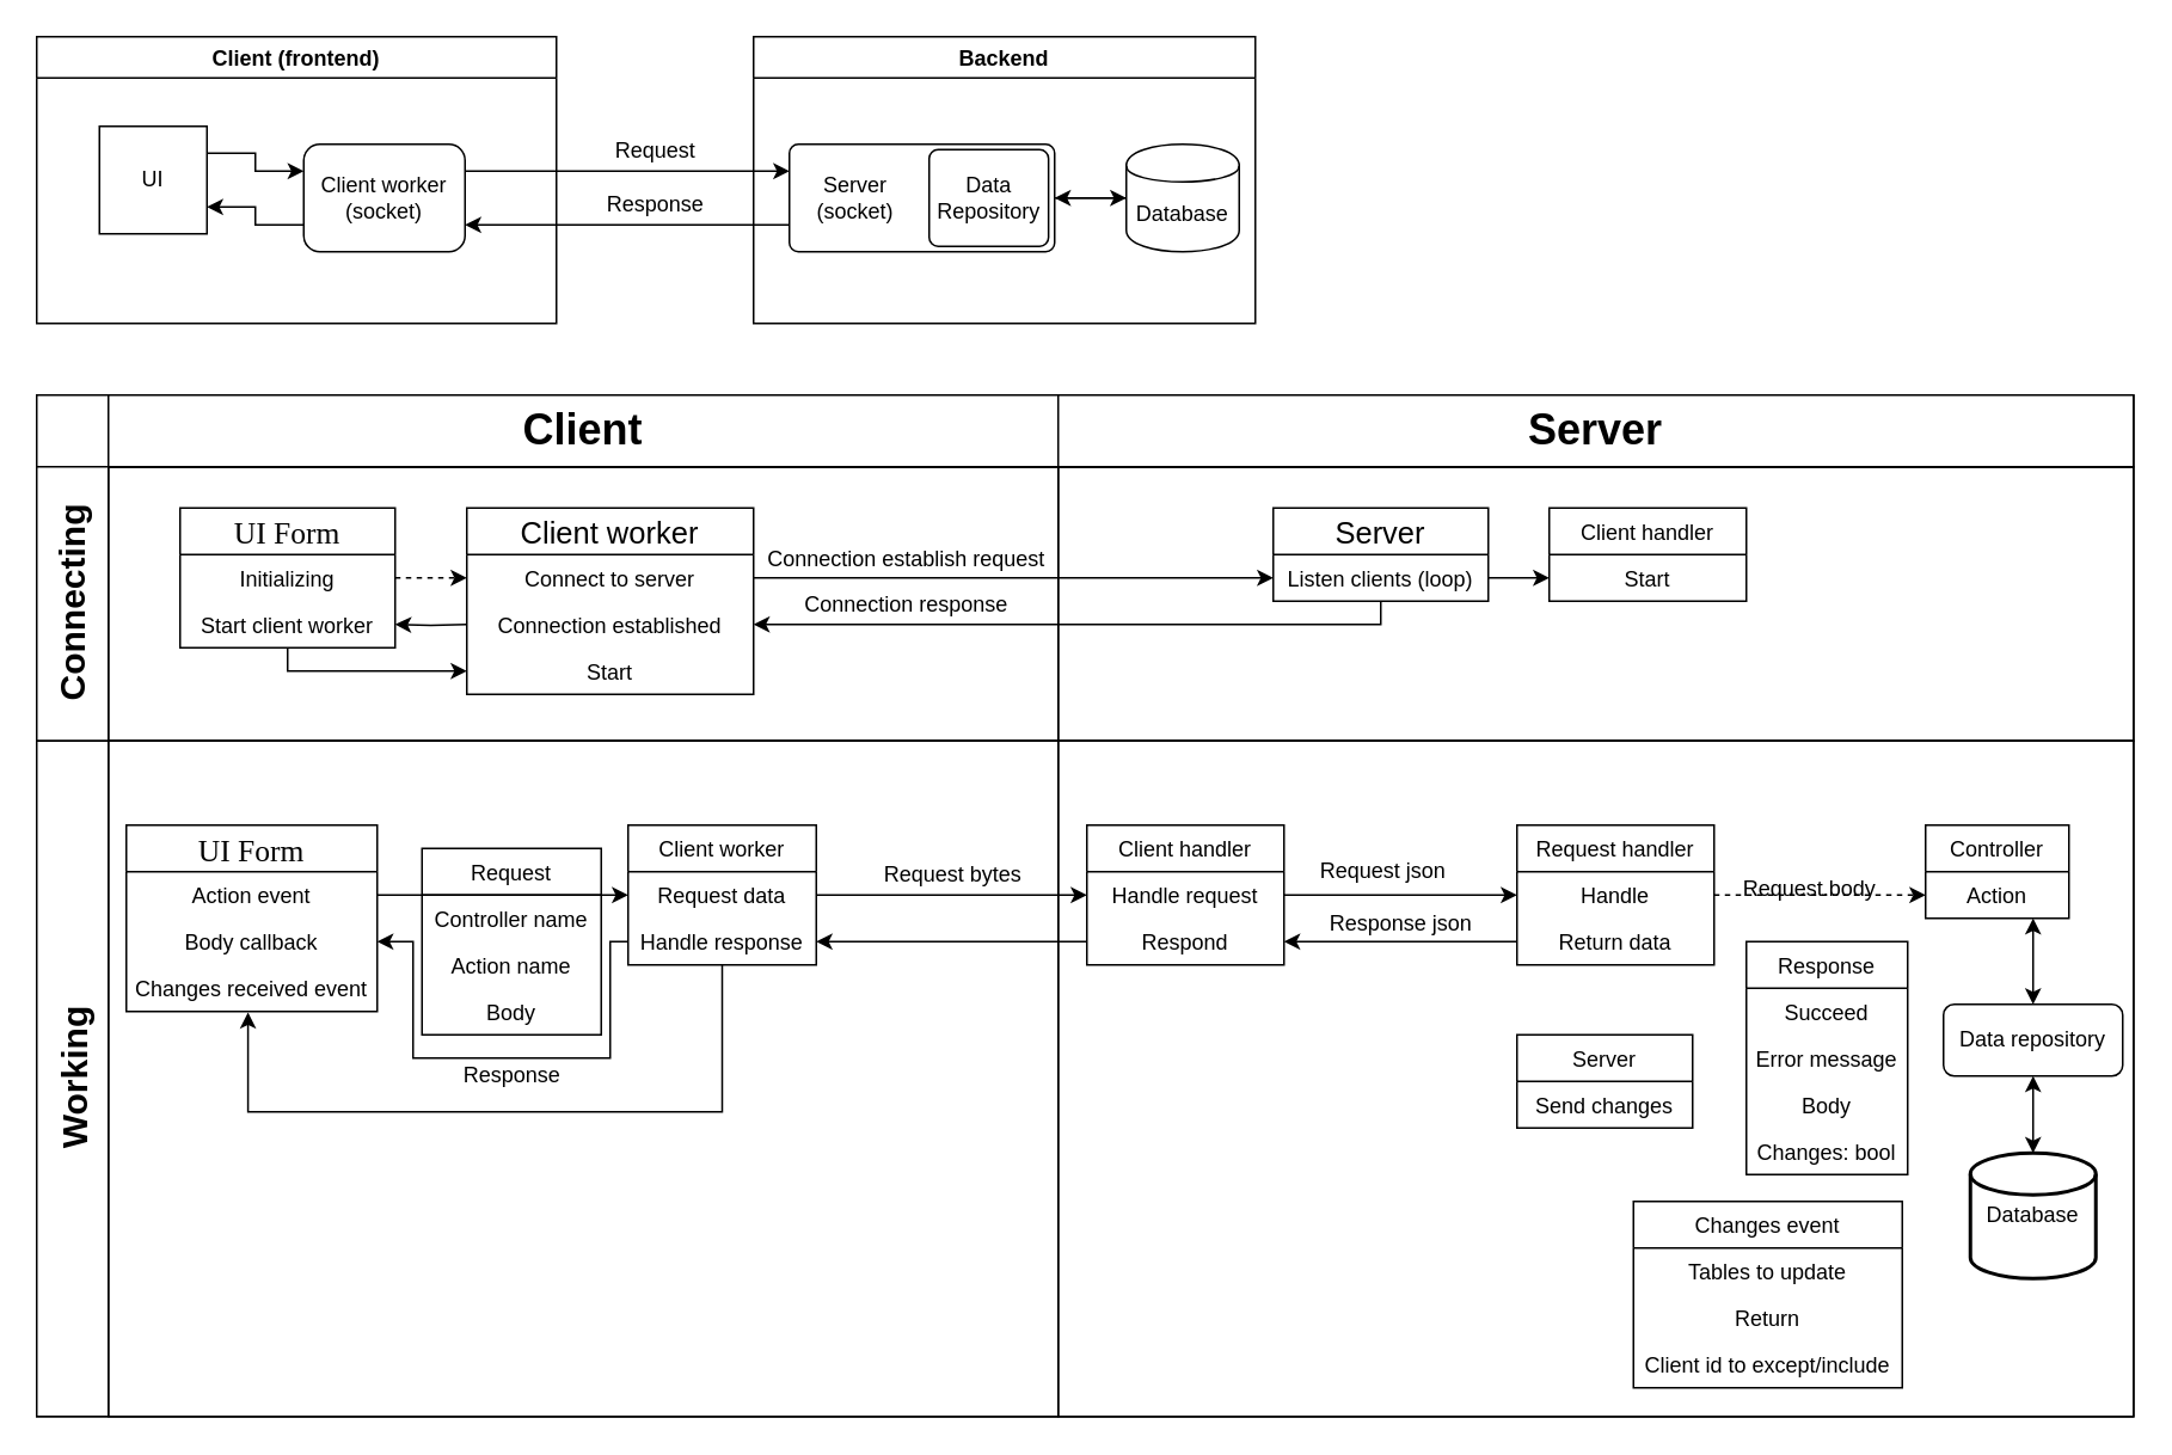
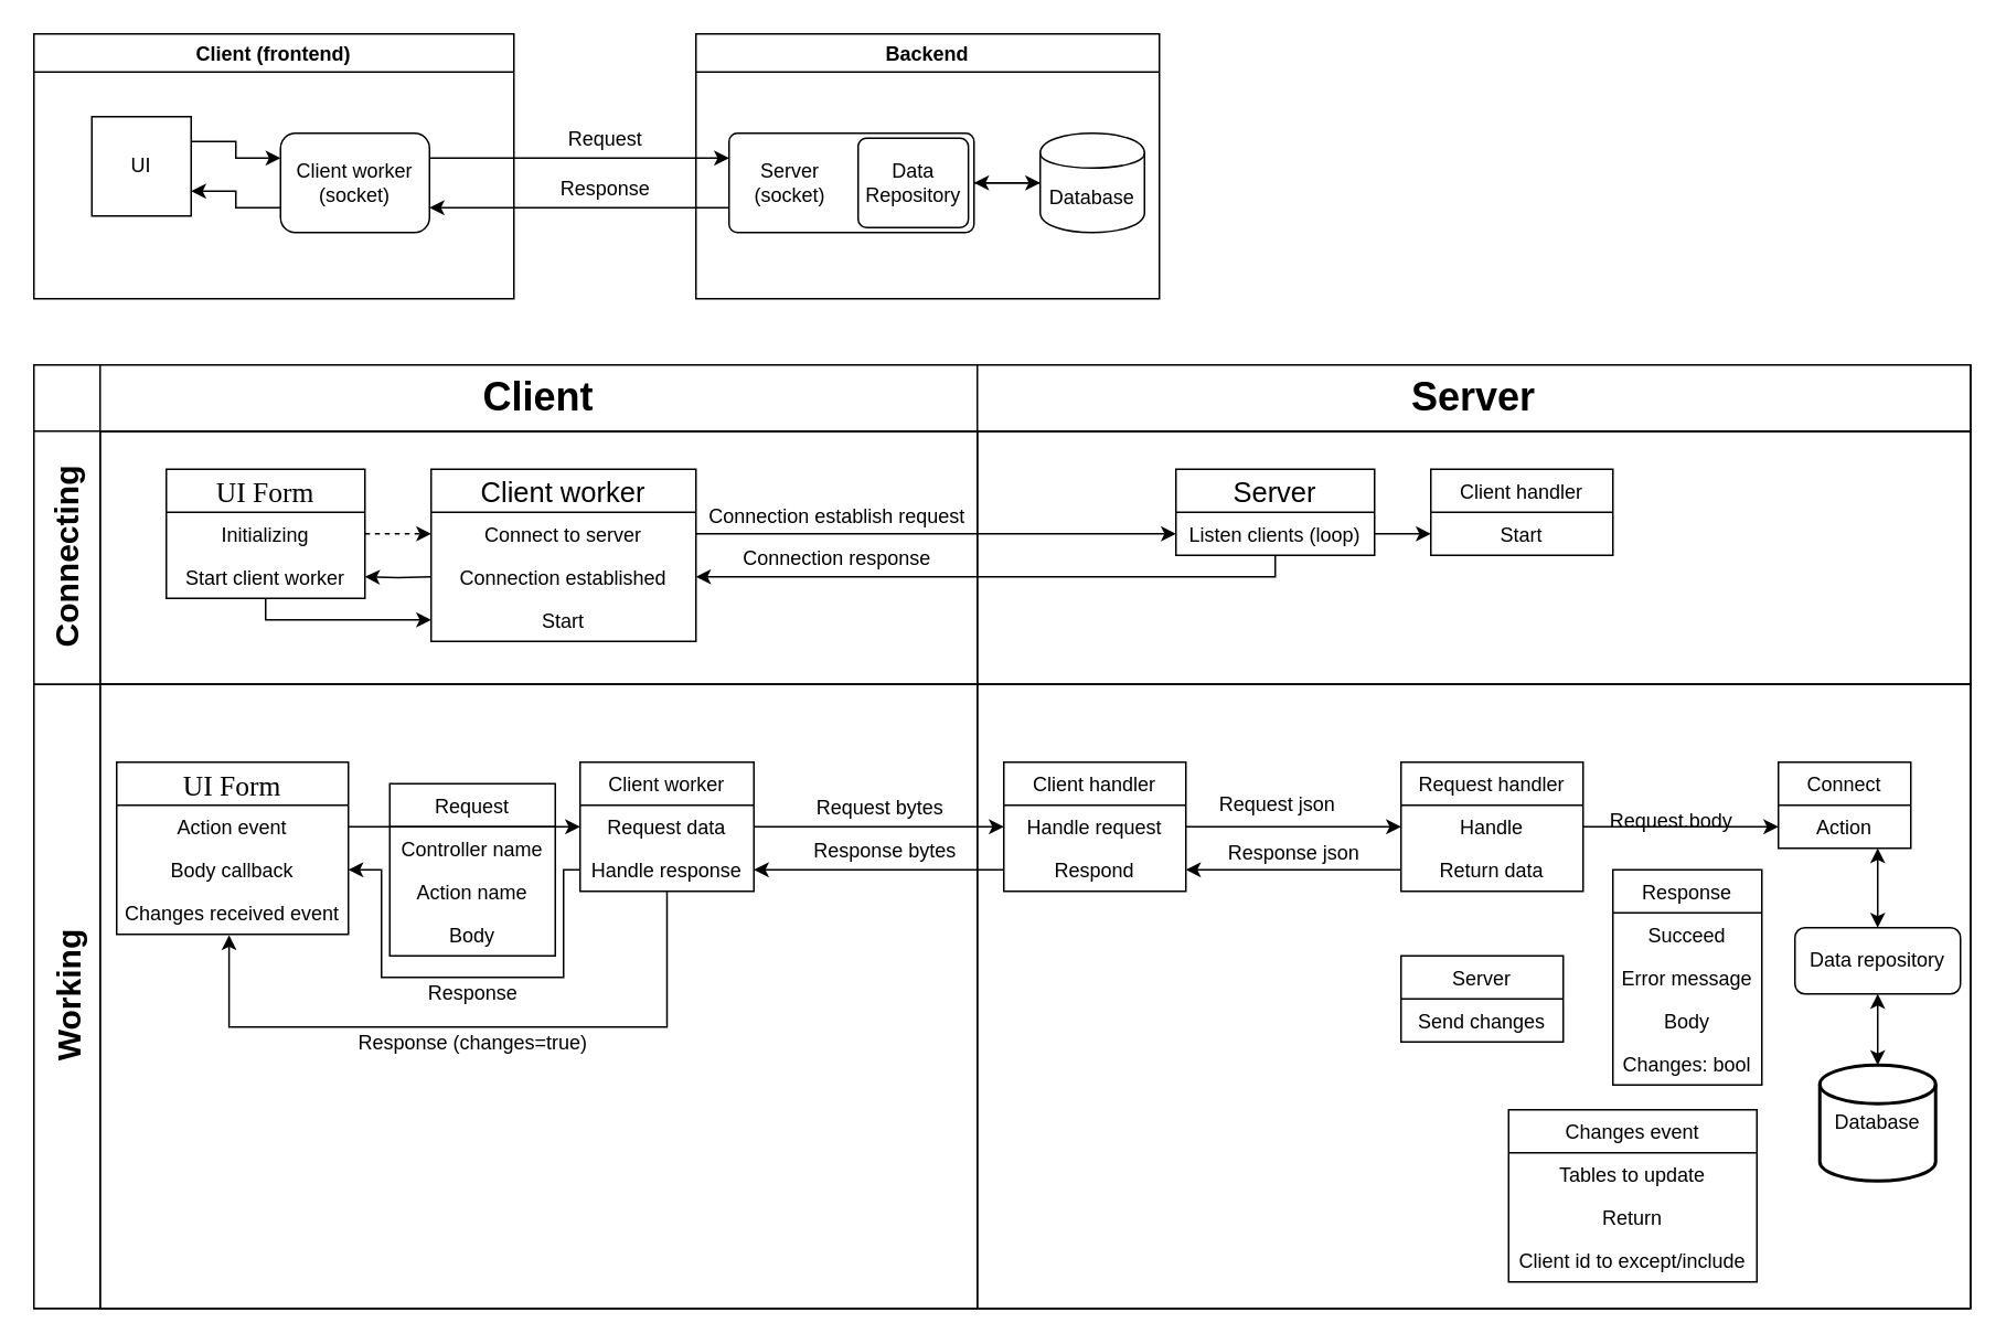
- <mxCell id="82" value="Controller" style="swimlane;fontStyle=0;childLayout=stackLayout;horizontal=1;startSize=26;fillColor=none;horizontalStack=0;resizeParent=1;resizeParentMax=0;resizeLast=0;collapsible=1;marginBottom=0;fontFamily=Helvetica;fontSize=12;align=center;" parent="64" vertex="1"><mxGeometry x="484" y="47" width="80" height="52" as="geometry" /></mxCell>
+ <mxCell id="82" value="Connect" style="swimlane;fontStyle=0;childLayout=stackLayout;horizontal=1;startSize=26;fillColor=none;horizontalStack=0;resizeParent=1;resizeParentMax=0;resizeLast=0;collapsible=1;marginBottom=0;fontFamily=Helvetica;fontSize=12;align=center;" parent="64" vertex="1"><mxGeometry x="484" y="47" width="80" height="52" as="geometry" /></mxCell>
- <mxCell id="67" style="edgeStyle=orthogonalEdgeStyle;rounded=0;orthogonalLoop=1;jettySize=auto;html=1;fontFamily=Helvetica;fontSize=12;dashed=1;" parent="64" source="80" target="83" edge="1"><mxGeometry relative="1" as="geometry" /></mxCell>
+ <mxCell id="67" style="edgeStyle=orthogonalEdgeStyle;rounded=0;orthogonalLoop=1;jettySize=auto;html=1;fontFamily=Helvetica;fontSize=12;" parent="64" source="80" target="83" edge="1"><mxGeometry relative="1" as="geometry" /></mxCell>
+ <mxCell id="53" value="Response bytes" style="text;html=1;align=center;verticalAlign=middle;resizable=0;points=[];autosize=1;fontSize=12;fontFamily=Helvetica;" parent="45" vertex="1"><mxGeometry x="424" y="91" width="100" height="20" as="geometry" /></mxCell>
+ <mxCell id="63" value="Response (changes=true)" style="text;html=1;align=center;verticalAlign=middle;resizable=0;points=[];autosize=1;fontSize=12;fontFamily=Helvetica;" parent="45" vertex="1"><mxGeometry x="150" y="207" width="150" height="20" as="geometry" /></mxCell>
